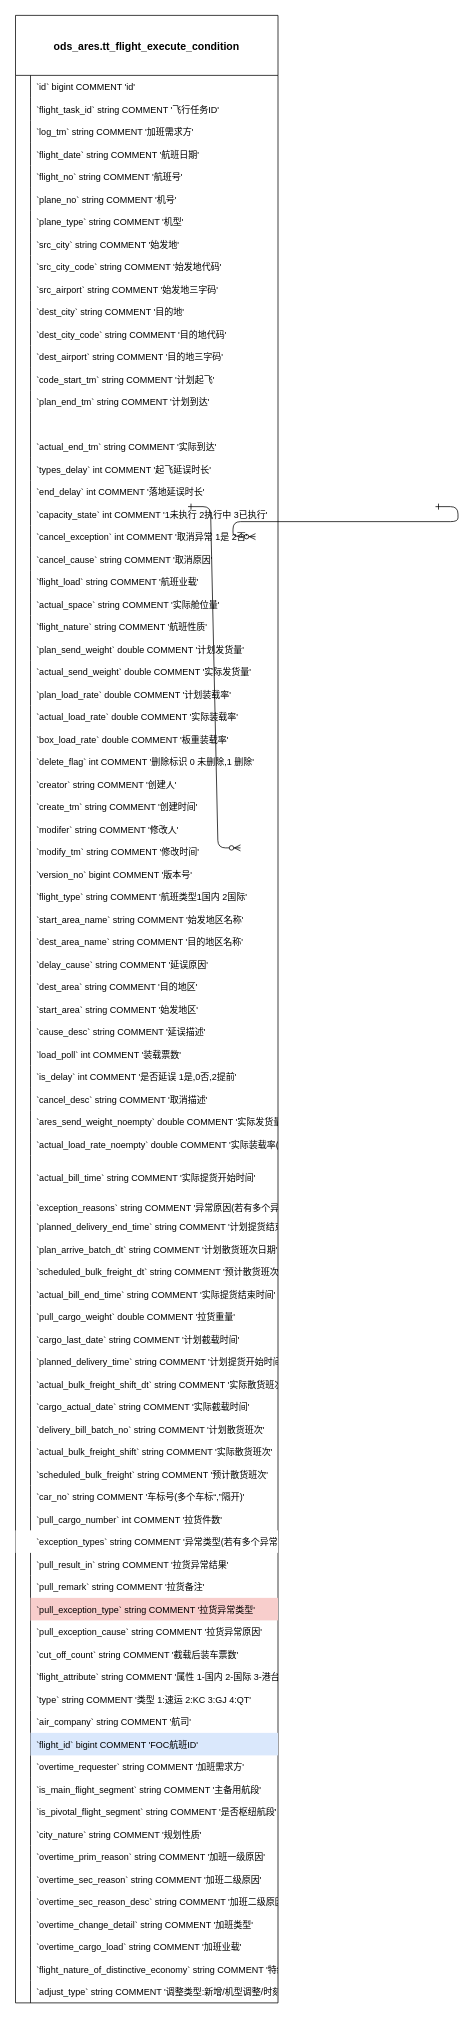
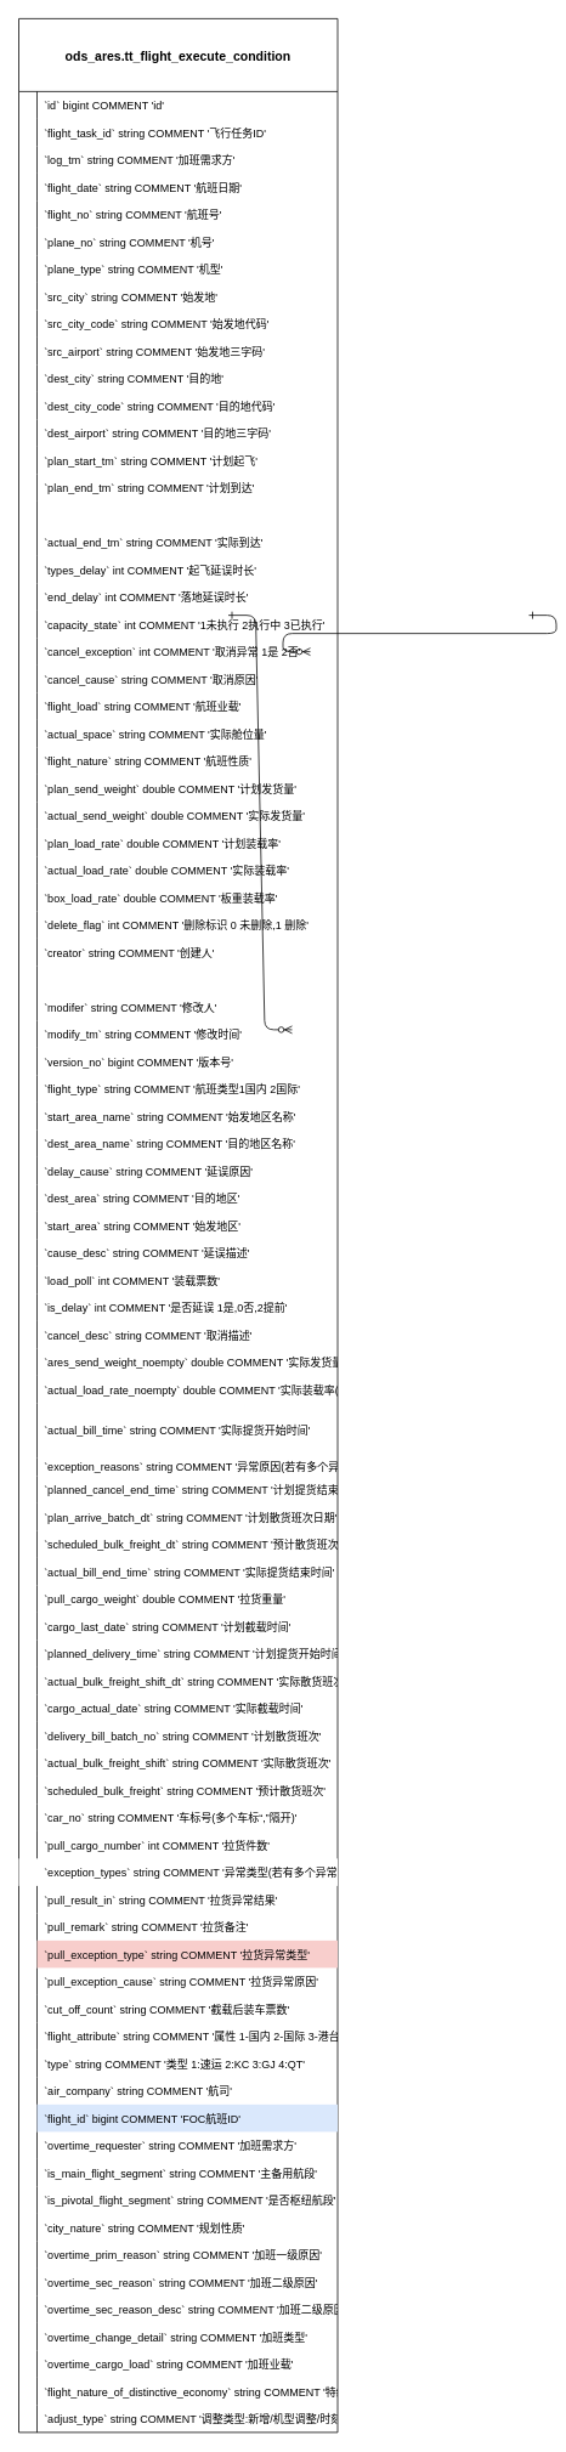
- <mxCell id="46" value="`code_start_tm` string COMMENT '计划起飞'" style="shape=partialRectangle;overflow=hidden;connectable=0;fillColor=none;top=0;left=0;bottom=0;right=0;align=left;spacingLeft=6;" vertex="1" parent="44"><mxGeometry x="20" width="330" height="30" as="geometry" /></mxCell>
+ <mxCell id="46" value="`plan_start_tm` string COMMENT '计划起飞'" style="shape=partialRectangle;overflow=hidden;connectable=0;fillColor=none;top=0;left=0;bottom=0;right=0;align=left;spacingLeft=6;" vertex="1" parent="44"><mxGeometry x="20" width="330" height="30" as="geometry" /></mxCell>
- <mxCell id="102" value="`create_tm` string COMMENT '创建时间'" style="shape=partialRectangle;overflow=hidden;connectable=0;fillColor=none;top=0;left=0;bottom=0;right=0;align=left;spacingLeft=6;" vertex="1" parent="100"><mxGeometry x="20" width="330" height="30" as="geometry" /></mxCell>
- <mxCell id="156" value="`planned_delivery_end_time` string COMMENT '计划提货结束时间'" style="shape=partialRectangle;overflow=hidden;connectable=0;fillColor=none;top=0;left=0;bottom=0;right=0;align=left;spacingLeft=6;" vertex="1" parent="154"><mxGeometry x="20" width="330" height="30" as="geometry" /></mxCell>
+ <mxCell id="156" value="`planned_cancel_end_time` string COMMENT '计划提货结束时间'" style="shape=partialRectangle;overflow=hidden;connectable=0;fillColor=none;top=0;left=0;bottom=0;right=0;align=left;spacingLeft=6;" vertex="1" parent="154"><mxGeometry x="20" width="330" height="30" as="geometry" /></mxCell>
